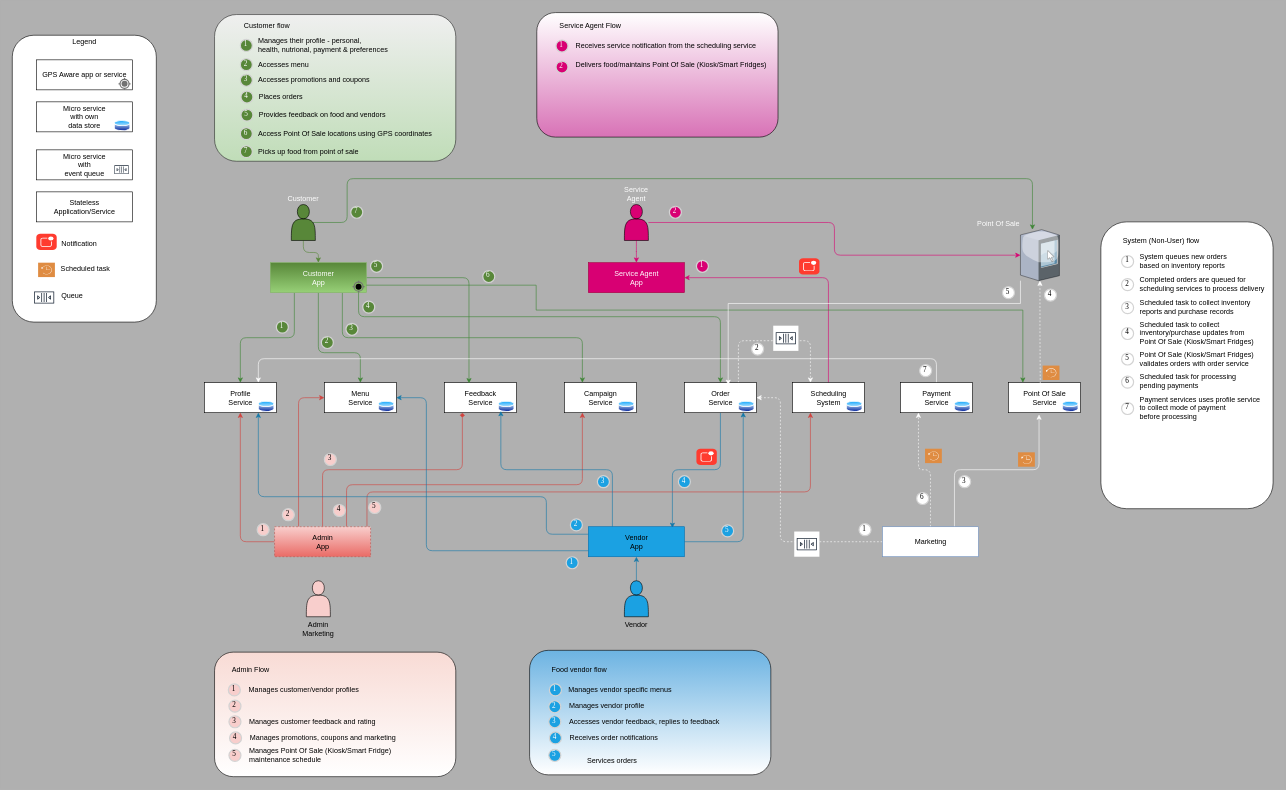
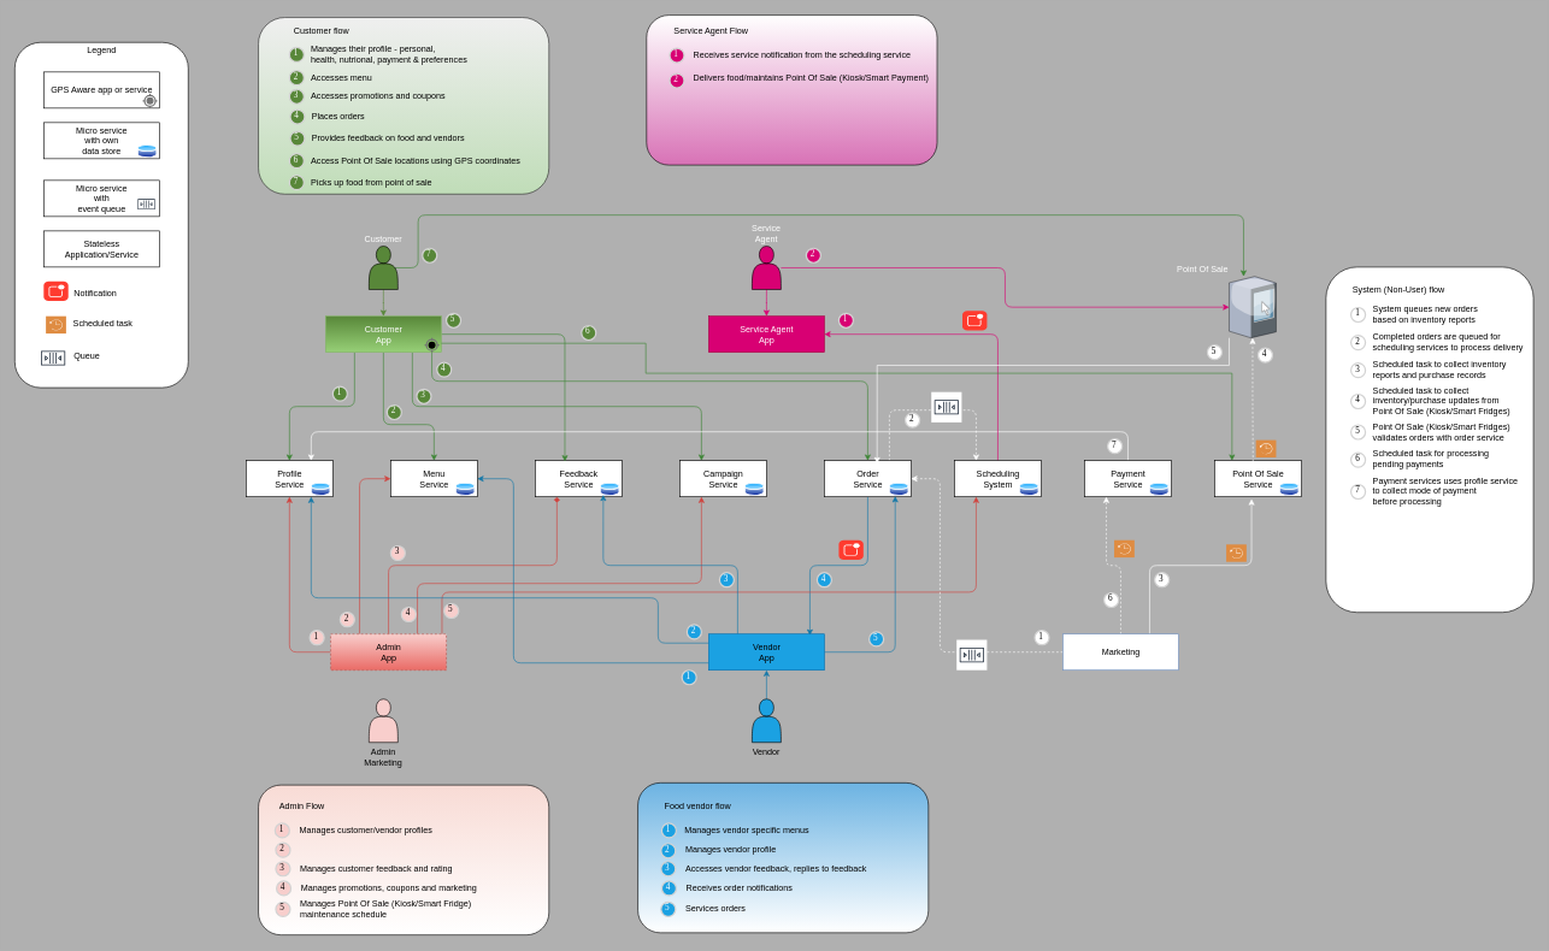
- <mxCell id="112" value="Delivers food/maintains Point Of Sale (Kiosk/Smart Fridges)" style="text;html=1;align=left;verticalAlign=middle;resizable=0;points=[];autosize=1;fontColor=#000000;" parent="1" vertex="1"><mxGeometry x="957" y="99" width="328" height="18" as="geometry" /></mxCell>
+ <mxCell id="112" value="Delivers food/maintains Point Of Sale (Kiosk/Smart Payment)" style="text;html=1;align=left;verticalAlign=middle;resizable=0;points=[];autosize=1;fontColor=#000000;" parent="1" vertex="1"><mxGeometry x="957" y="99" width="328" height="18" as="geometry" /></mxCell>
- <mxCell id="43" value="Customer" style="shape=actor;whiteSpace=wrap;html=1;sketch=0;strokeColor=#000000;labelPosition=center;verticalLabelPosition=top;align=center;verticalAlign=bottom;fillColor=#588739;fontColor=#FFFFFF;" parent="1" vertex="1"><mxGeometry x="485" y="340" width="40" height="60" as="geometry" /></mxCell>
+ <mxCell id="43" value="Customer" style="shape=actor;whiteSpace=wrap;html=1;sketch=0;strokeColor=#000000;labelPosition=center;verticalLabelPosition=top;align=center;verticalAlign=bottom;fillColor=#588739;fontColor=#FFFFFF;" parent="1" vertex="1"><mxGeometry x="510" y="340" width="40" height="60" as="geometry" /></mxCell>
- <mxCell id="132" value="Services orders" style="text;html=1;align=left;verticalAlign=middle;resizable=0;points=[];autosize=1;fontColor=#000000;" parent="1" vertex="1"><mxGeometry x="976.03" y="1259" width="93" height="18" as="geometry" /></mxCell>
+ <mxCell id="132" value="Services orders" style="text;html=1;align=left;verticalAlign=middle;resizable=0;points=[];autosize=1;fontColor=#000000;" parent="1" vertex="1"><mxGeometry x="946.03" y="1249" width="93" height="18" as="geometry" /></mxCell>
